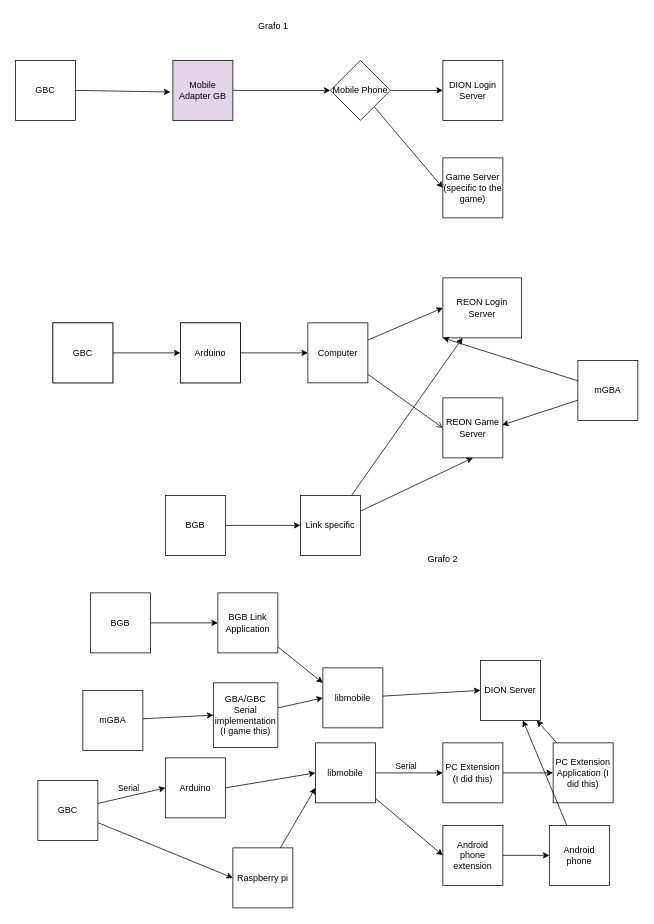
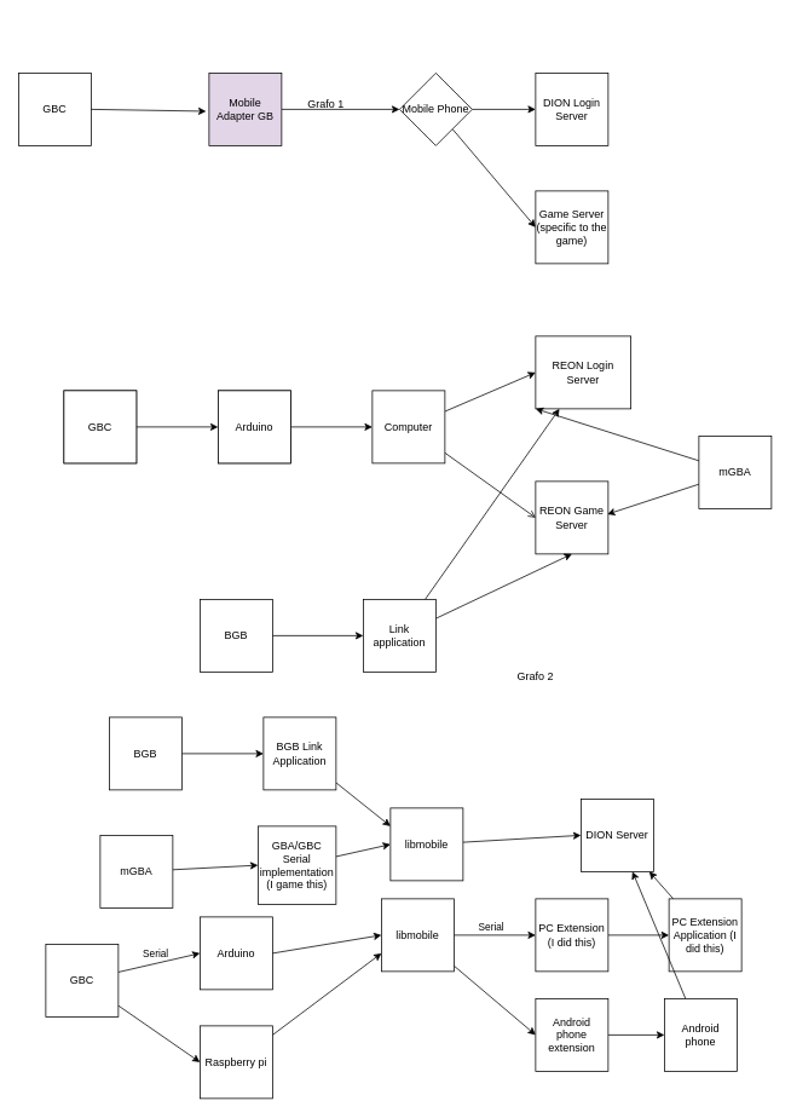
- <mxCell id="51" value="Grafo 1" style="text;html=1;strokeColor=none;fillColor=none;align=center;verticalAlign=middle;whiteSpace=wrap;rounded=0;" vertex="1" parent="1"><mxGeometry x="334" y="20" width="60" height="30" as="geometry" /></mxCell>
+ <mxCell id="51" value="Grafo 1" style="text;html=1;strokeColor=none;fillColor=none;align=center;verticalAlign=middle;whiteSpace=wrap;rounded=0;" vertex="1" parent="1"><mxGeometry x="329" y="100" width="60" height="30" as="geometry" /></mxCell>
- <mxCell id="27" value="Link specific" style="whiteSpace=wrap;html=1;aspect=fixed;" vertex="1" parent="1"><mxGeometry x="400" y="660" width="80" height="80" as="geometry" /></mxCell>
+ <mxCell id="27" value="Link application" style="whiteSpace=wrap;html=1;aspect=fixed;" vertex="1" parent="1"><mxGeometry x="400" y="660" width="80" height="80" as="geometry" /></mxCell>
- <mxCell id="62" value="Raspberry pi" style="whiteSpace=wrap;html=1;aspect=fixed;" vertex="1" parent="1"><mxGeometry x="310" y="1130" width="80" height="80" as="geometry" /></mxCell>
+ <mxCell id="62" value="Raspberry pi" style="whiteSpace=wrap;html=1;aspect=fixed;" vertex="1" parent="1"><mxGeometry x="220" y="1130" width="80" height="80" as="geometry" /></mxCell>
